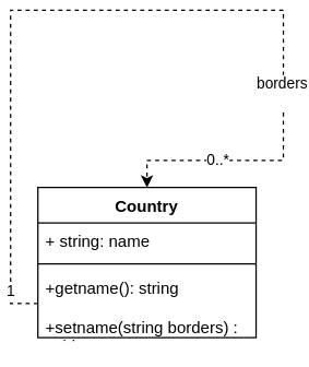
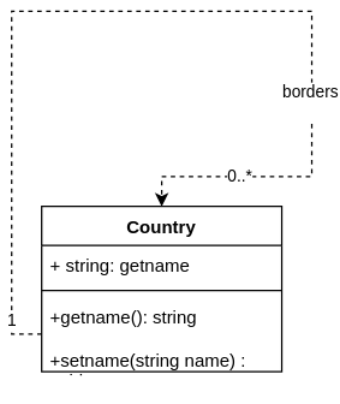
- <mxCell id="3" value="+ string: name&lt;span style=&quot;white-space: pre;&quot;&gt;&#09;&lt;/span&gt;" style="text;strokeColor=none;fillColor=none;align=left;verticalAlign=top;spacingLeft=4;spacingRight=4;overflow=hidden;rotatable=0;points=[[0,0.5],[1,0.5]];portConstraint=eastwest;whiteSpace=wrap;html=1;" vertex="1" parent="2"><mxGeometry y="26" width="160" height="26" as="geometry" /></mxCell>
+ <mxCell id="3" value="+ string: getname&lt;span style=&quot;white-space: pre;&quot;&gt;&#09;&lt;/span&gt;" style="text;strokeColor=none;fillColor=none;align=left;verticalAlign=top;spacingLeft=4;spacingRight=4;overflow=hidden;rotatable=0;points=[[0,0.5],[1,0.5]];portConstraint=eastwest;whiteSpace=wrap;html=1;" vertex="1" parent="2"><mxGeometry y="26" width="160" height="26" as="geometry" /></mxCell>
- <mxCell id="9" value="+getname(): string&lt;div&gt;&lt;br&gt;&lt;div&gt;+setname(string borders) : void&lt;/div&gt;&lt;/div&gt;" style="text;strokeColor=none;fillColor=none;align=left;verticalAlign=top;spacingLeft=4;spacingRight=4;overflow=hidden;rotatable=0;points=[[0,0.5],[1,0.5]];portConstraint=eastwest;whiteSpace=wrap;html=1;" vertex="1" parent="2"><mxGeometry y="60" width="160" height="50" as="geometry" /></mxCell>
+ <mxCell id="9" value="+getname(): string&lt;div&gt;&lt;br&gt;&lt;div&gt;+setname(string name) : void&lt;/div&gt;&lt;/div&gt;" style="text;strokeColor=none;fillColor=none;align=left;verticalAlign=top;spacingLeft=4;spacingRight=4;overflow=hidden;rotatable=0;points=[[0,0.5],[1,0.5]];portConstraint=eastwest;whiteSpace=wrap;html=1;" vertex="1" parent="2"><mxGeometry y="60" width="160" height="50" as="geometry" /></mxCell>
